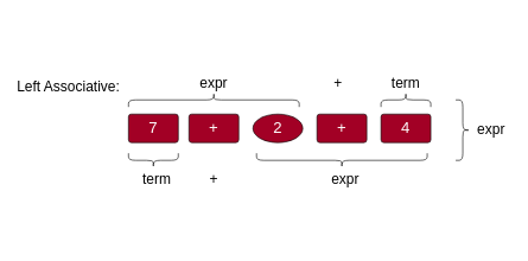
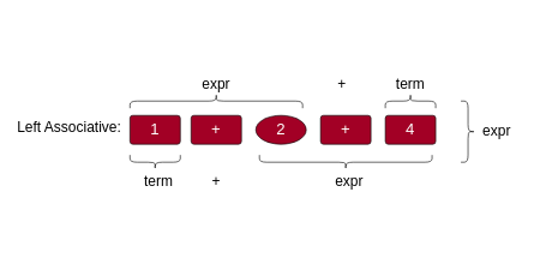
- <mxCell id="15" value="Left Associative:" style="text;html=1;strokeColor=none;fillColor=none;align=right;verticalAlign=middle;whiteSpace=wrap;rounded=0;fontSize=20;" vertex="1" parent="1"><mxGeometry x="20" y="110" width="150" height="20" as="geometry" /></mxCell>
+ <mxCell id="15" value="Left Associative:" style="text;html=1;strokeColor=none;fillColor=none;align=right;verticalAlign=middle;whiteSpace=wrap;rounded=0;fontSize=20;" vertex="1" parent="1"><mxGeometry x="20" y="165" width="150" height="20" as="geometry" /></mxCell>
- <mxCell id="2" value="7" style="rounded=1;whiteSpace=wrap;html=1;verticalAlign=middle;arcSize=10;fillColor=#a20025;fontColor=#ffffff;strokeColor=#000000;fontSize=22;" vertex="1" parent="1"><mxGeometry x="180" y="160" width="70" height="40" as="geometry" /></mxCell>
+ <mxCell id="2" value="1" style="rounded=1;whiteSpace=wrap;html=1;verticalAlign=middle;arcSize=10;fillColor=#a20025;fontColor=#ffffff;strokeColor=#000000;fontSize=22;" vertex="1" parent="1"><mxGeometry x="180" y="160" width="70" height="40" as="geometry" /></mxCell>
